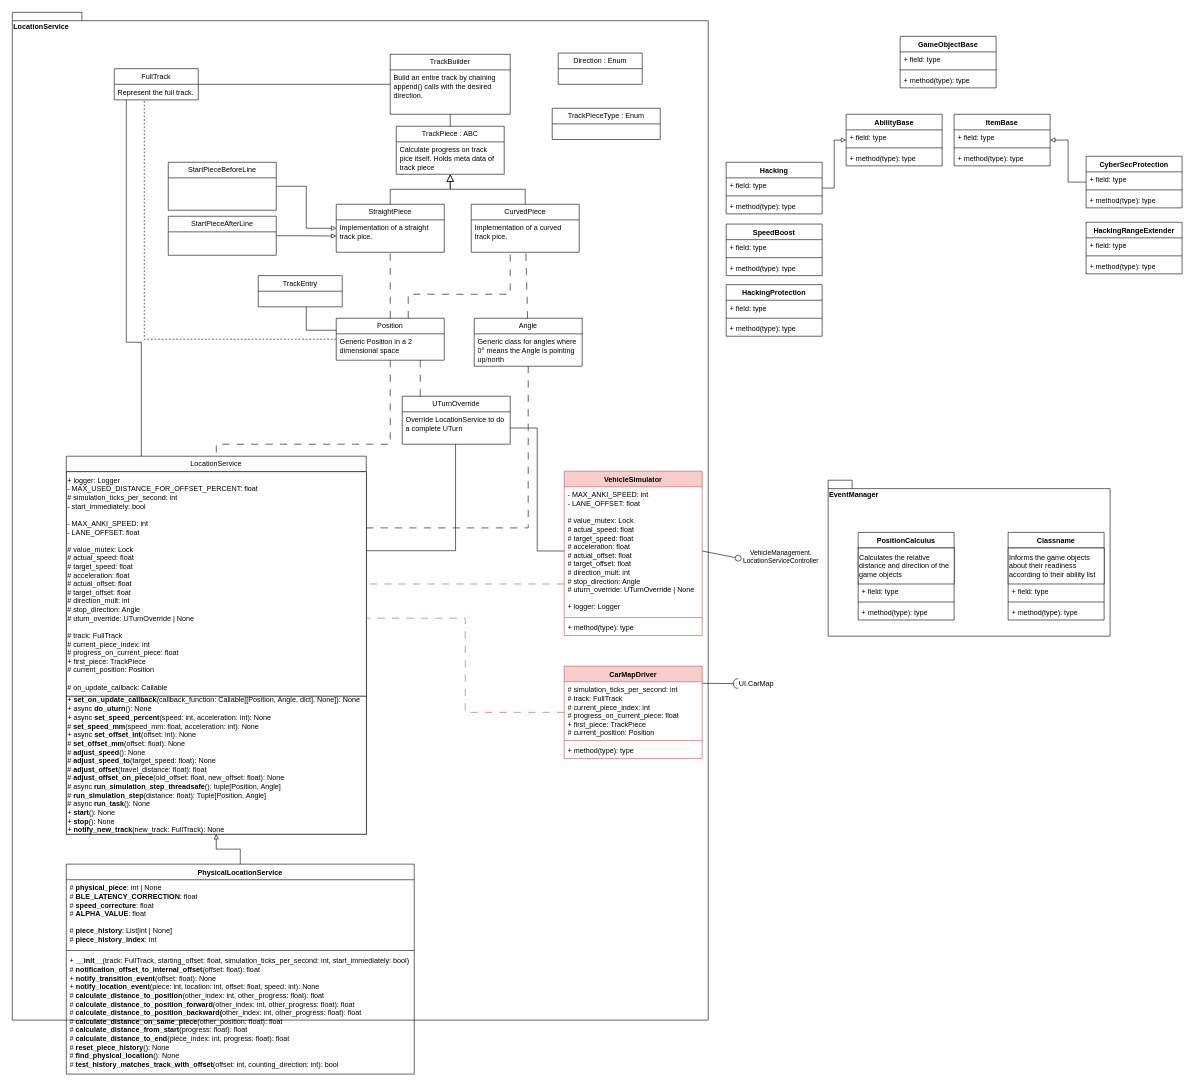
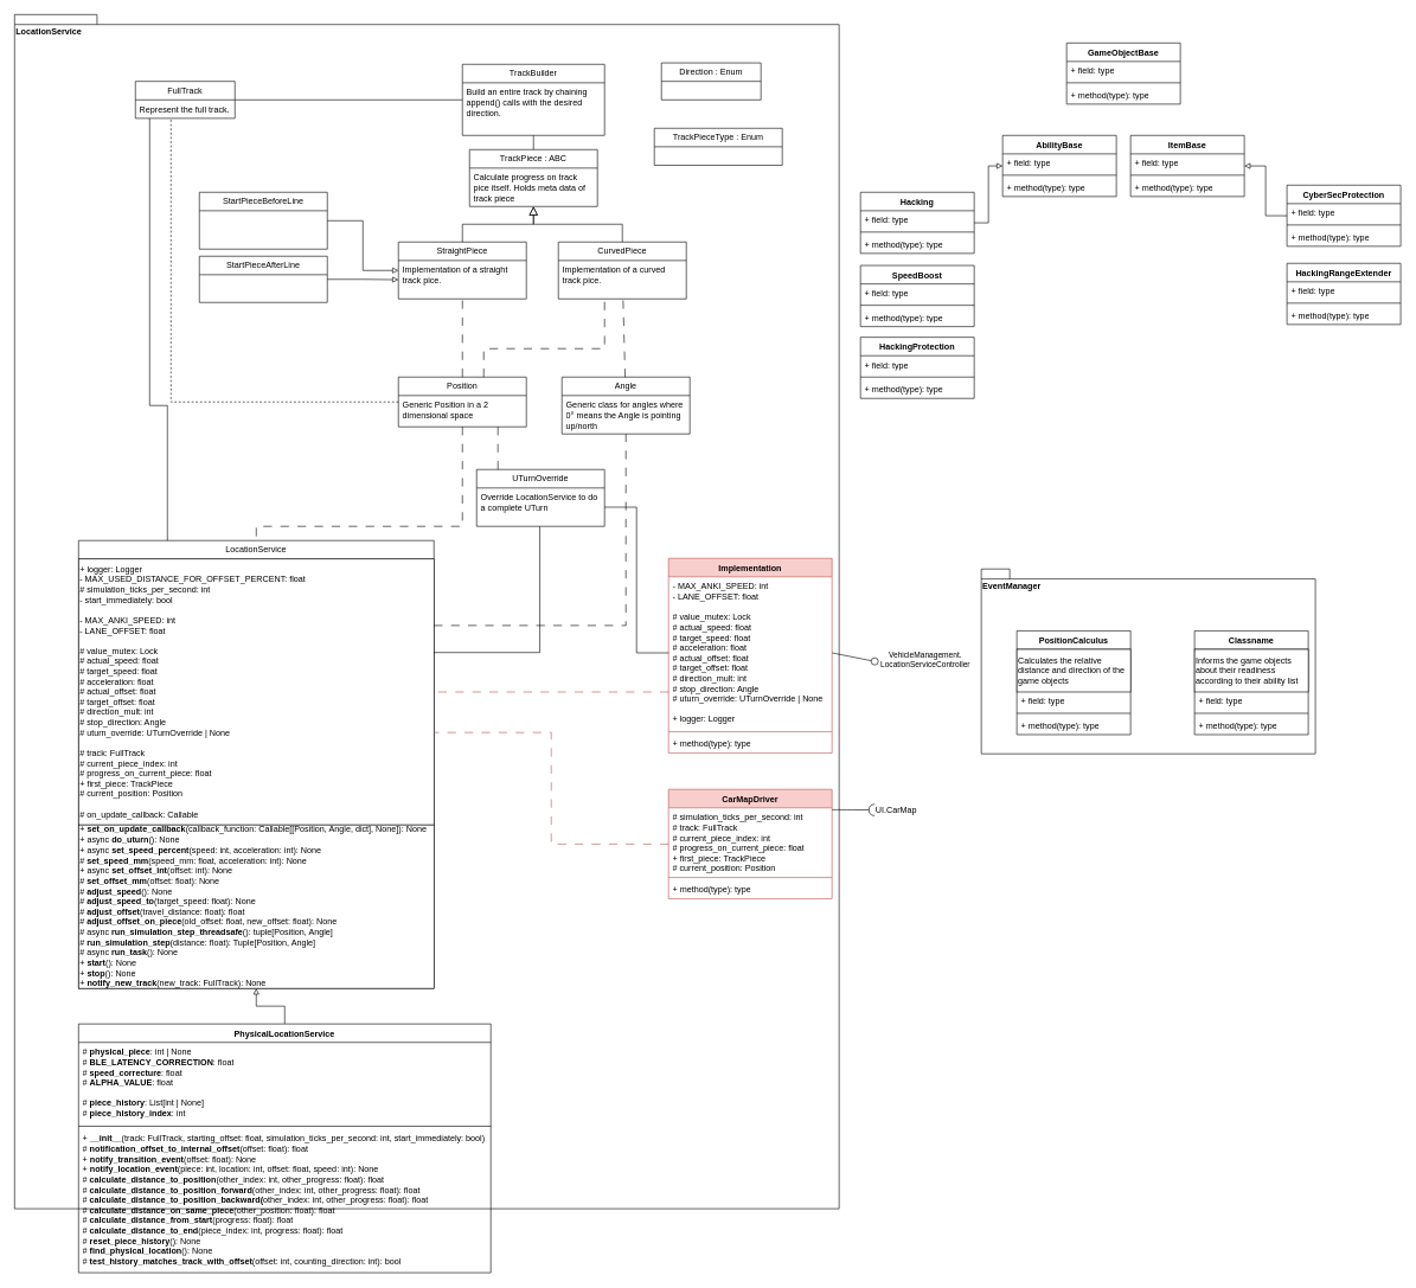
- <mxCell id="11" value="TrackEntry" style="swimlane;fontStyle=0;childLayout=stackLayout;horizontal=1;startSize=26;fillColor=none;horizontalStack=0;resizeParent=1;resizeParentMax=0;resizeLast=0;collapsible=1;marginBottom=0;whiteSpace=wrap;html=1;" parent="1" vertex="1"><mxGeometry x="430" y="459" width="140" height="52" as="geometry" /></mxCell>
- <mxCell id="32" value="" style="endArrow=none;html=1;rounded=0;edgeStyle=orthogonalEdgeStyle;" parent="1" source="11" target="24" edge="1"><mxGeometry width="50" height="50" relative="1" as="geometry"><mxPoint x="890" y="490" as="sourcePoint" /><mxPoint x="940" y="440" as="targetPoint" /><Array as="points"><mxPoint x="510" y="550" /></Array></mxGeometry></mxCell>
- <mxCell id="38" value="VehicleSimulator" style="swimlane;fontStyle=1;align=center;verticalAlign=top;childLayout=stackLayout;horizontal=1;startSize=26;horizontalStack=0;resizeParent=1;resizeParentMax=0;resizeLast=0;collapsible=1;marginBottom=0;whiteSpace=wrap;html=1;fillColor=#f8cecc;strokeColor=#b85450;" parent="1" vertex="1"><mxGeometry x="940" y="785" width="230" height="274" as="geometry" /></mxCell>
+ <mxCell id="38" value="Implementation" style="swimlane;fontStyle=1;align=center;verticalAlign=top;childLayout=stackLayout;horizontal=1;startSize=26;horizontalStack=0;resizeParent=1;resizeParentMax=0;resizeLast=0;collapsible=1;marginBottom=0;whiteSpace=wrap;html=1;fillColor=#f8cecc;strokeColor=#b85450;" parent="1" vertex="1"><mxGeometry x="940" y="785" width="230" height="274" as="geometry" /></mxCell>
